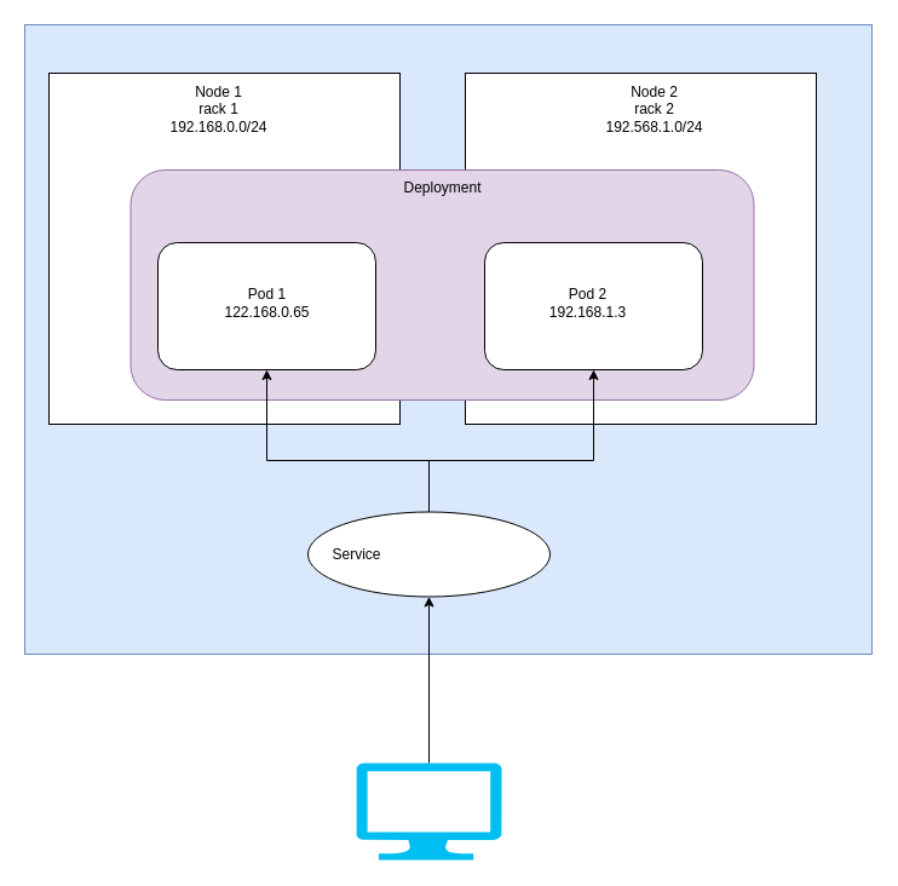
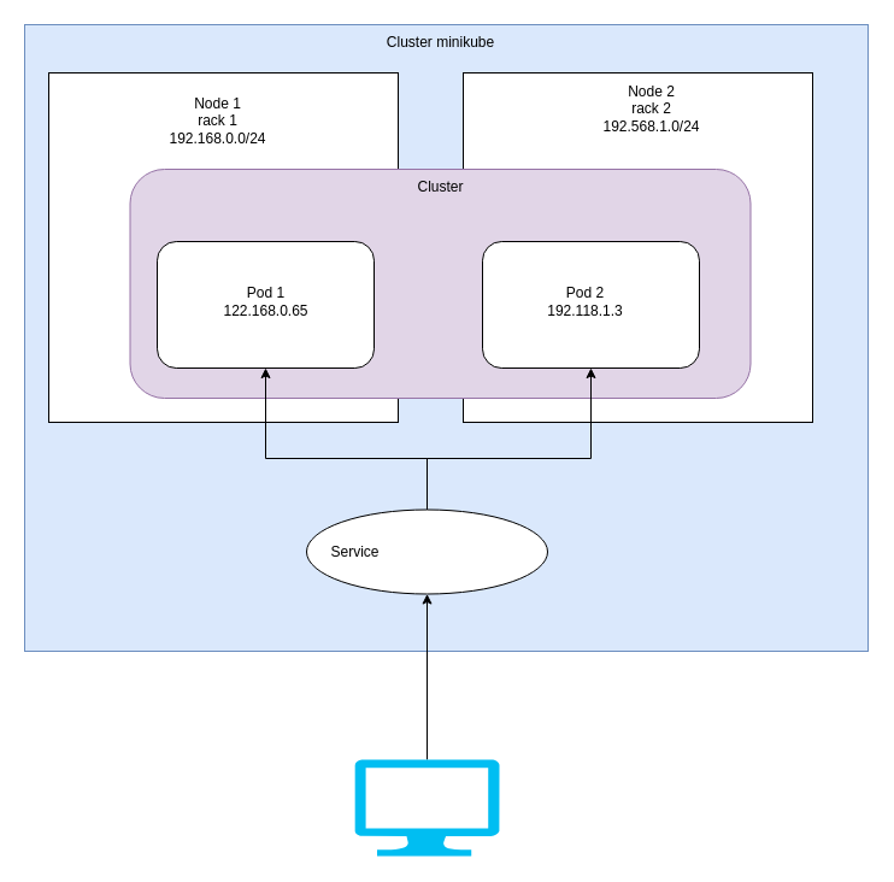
+ <mxCell id="6" value="Cluster minikube" style="text;html=1;resizable=0;autosize=1;align=center;verticalAlign=middle;points=[];fillColor=none;strokeColor=none;rounded=0;" vertex="1" parent="1"><mxGeometry x="310" y="20" width="110" height="30" as="geometry" /></mxCell>
- <mxCell id="8" value="Node 1&lt;br&gt;rack 1&lt;br&gt;192.168.0.0/24" style="text;html=1;resizable=0;autosize=1;align=center;verticalAlign=middle;points=[];fillColor=none;strokeColor=none;rounded=0;" vertex="1" parent="1"><mxGeometry x="130" y="60" width="100" height="60" as="geometry" /></mxCell>
+ <mxCell id="8" value="Node 1&lt;br&gt;rack 1&lt;br&gt;192.168.0.0/24" style="text;html=1;resizable=0;autosize=1;align=center;verticalAlign=middle;points=[];fillColor=none;strokeColor=none;rounded=0;" vertex="1" parent="1"><mxGeometry x="130" y="70" width="100" height="60" as="geometry" /></mxCell>
- <mxCell id="13" value="Deployment" style="text;html=1;resizable=0;autosize=1;align=center;verticalAlign=middle;points=[];fillColor=none;strokeColor=none;rounded=0;" vertex="1" parent="1"><mxGeometry x="320" y="140" width="90" height="30" as="geometry" /></mxCell>
+ <mxCell id="13" value="Cluster" style="text;html=1;resizable=0;autosize=1;align=center;verticalAlign=middle;points=[];fillColor=none;strokeColor=none;rounded=0;" vertex="1" parent="1"><mxGeometry x="320" y="140" width="90" height="30" as="geometry" /></mxCell>
- <mxCell id="12" value="Pod 2&lt;br&gt;192.168.1.3" style="text;html=1;resizable=0;autosize=1;align=center;verticalAlign=middle;points=[];fillColor=none;strokeColor=none;rounded=0;" vertex="1" parent="1"><mxGeometry x="440" y="230" width="90" height="40" as="geometry" /></mxCell>
+ <mxCell id="12" value="Pod 2&lt;br&gt;192.118.1.3" style="text;html=1;resizable=0;autosize=1;align=center;verticalAlign=middle;points=[];fillColor=none;strokeColor=none;rounded=0;" vertex="1" parent="1"><mxGeometry x="440" y="230" width="90" height="40" as="geometry" /></mxCell>
